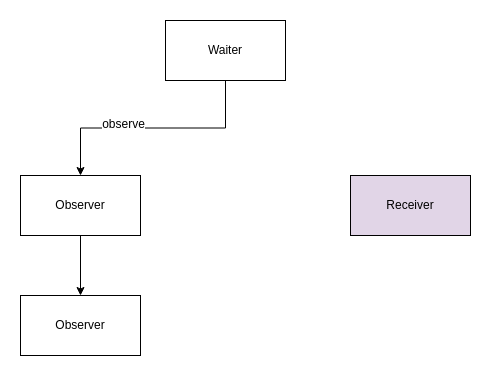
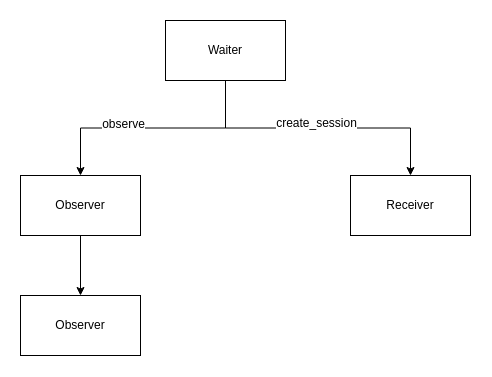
+ <mxCell id="3" style="edgeStyle=orthogonalEdgeStyle;rounded=0;orthogonalLoop=1;jettySize=auto;html=1;exitX=0.5;exitY=1;exitDx=0;exitDy=0;entryX=0.5;entryY=0;entryDx=0;entryDy=0;" edge="1" parent="1" source="7" target="2"><mxGeometry relative="1" as="geometry" /></mxCell>
+ <mxCell id="4" value="create_session" style="text;html=1;align=center;verticalAlign=middle;resizable=0;points=[];;labelBackgroundColor=#ffffff;" vertex="1" connectable="0" parent="3"><mxGeometry x="-0.13" y="2" relative="1" as="geometry"><mxPoint x="16" y="-3" as="offset" /></mxGeometry></mxCell>
- <mxCell id="2" value="Receiver" style="rounded=0;whiteSpace=wrap;html=1;fillColor=#e1d5e7;" vertex="1" parent="1"><mxGeometry x="350" y="175" width="120" height="60" as="geometry" /></mxCell>
+ <mxCell id="2" value="Receiver" style="rounded=0;whiteSpace=wrap;html=1;" vertex="1" parent="1"><mxGeometry x="350" y="175" width="120" height="60" as="geometry" /></mxCell>
